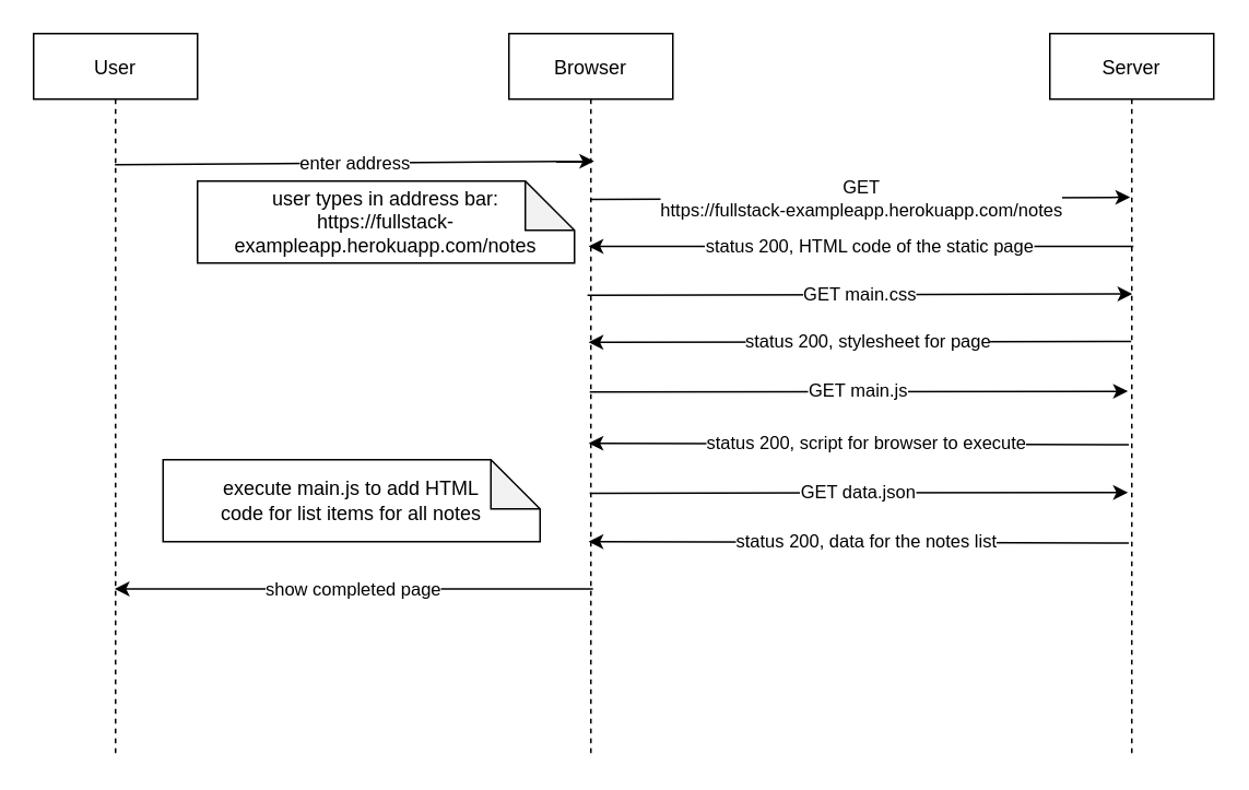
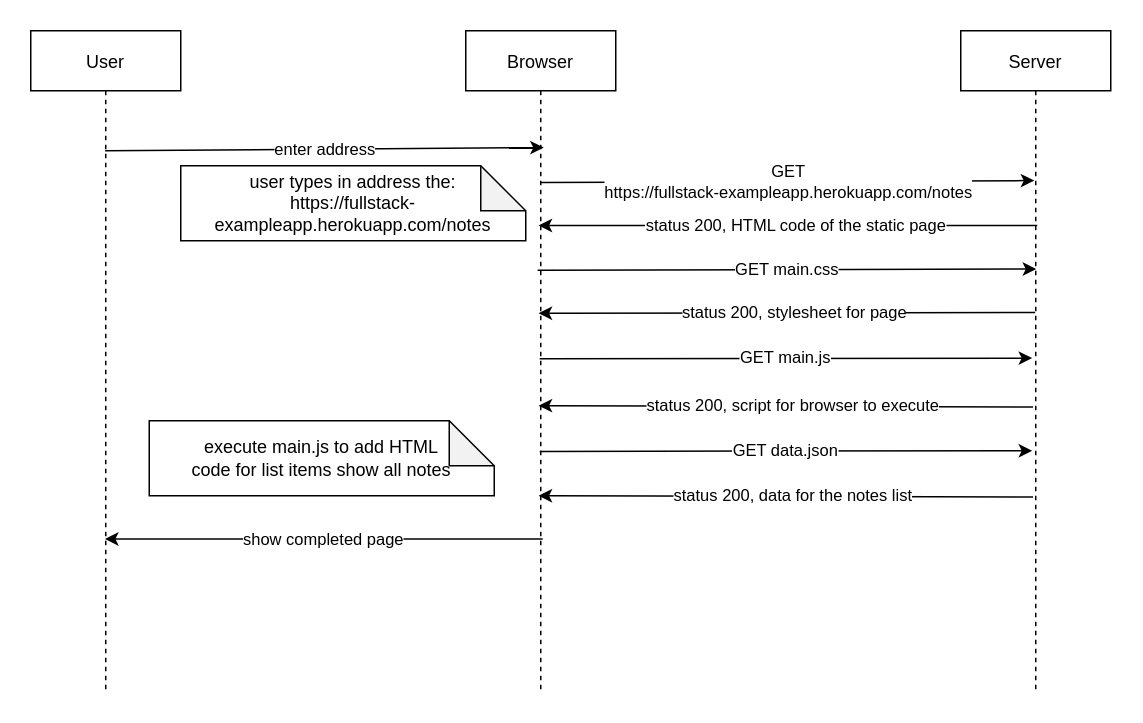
- <mxCell id="5" value="user types in address bar:&lt;br&gt;https://fullstack-exampleapp.herokuapp.com/notes" style="shape=note;whiteSpace=wrap;html=1;backgroundOutline=1;darkOpacity=0.05;" parent="1" vertex="1"><mxGeometry x="120" y="110" width="230" height="50" as="geometry" /></mxCell>
+ <mxCell id="5" value="user types in address the:&lt;br&gt;https://fullstack-exampleapp.herokuapp.com/notes" style="shape=note;whiteSpace=wrap;html=1;backgroundOutline=1;darkOpacity=0.05;" parent="1" vertex="1"><mxGeometry x="120" y="110" width="230" height="50" as="geometry" /></mxCell>
- <mxCell id="7" value="execute main.js to add HTML&lt;br&gt;code for list items for all notes" style="shape=note;whiteSpace=wrap;html=1;backgroundOutline=1;darkOpacity=0.05;" parent="1" vertex="1"><mxGeometry x="99" y="280" width="230" height="50" as="geometry" /></mxCell>
+ <mxCell id="7" value="execute main.js to add HTML&lt;br&gt;code for list items show all notes" style="shape=note;whiteSpace=wrap;html=1;backgroundOutline=1;darkOpacity=0.05;" parent="1" vertex="1"><mxGeometry x="99" y="280" width="230" height="50" as="geometry" /></mxCell>
